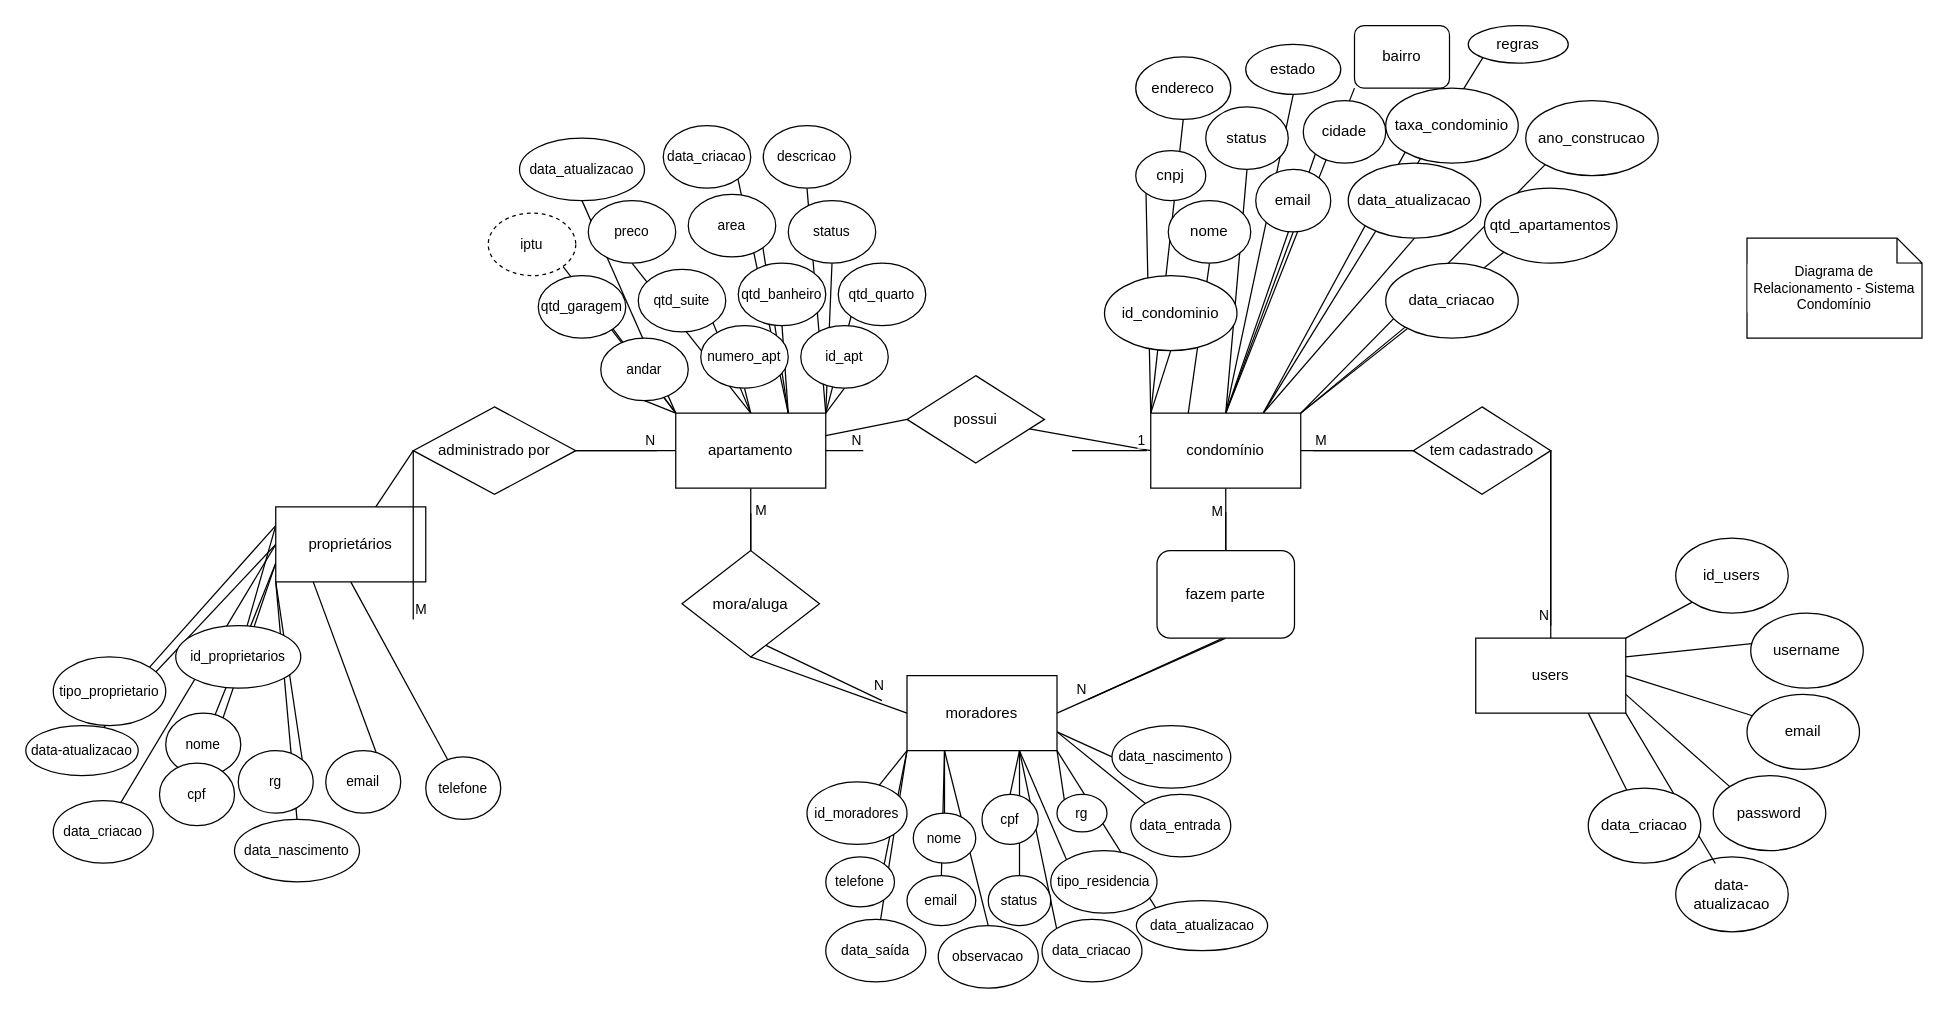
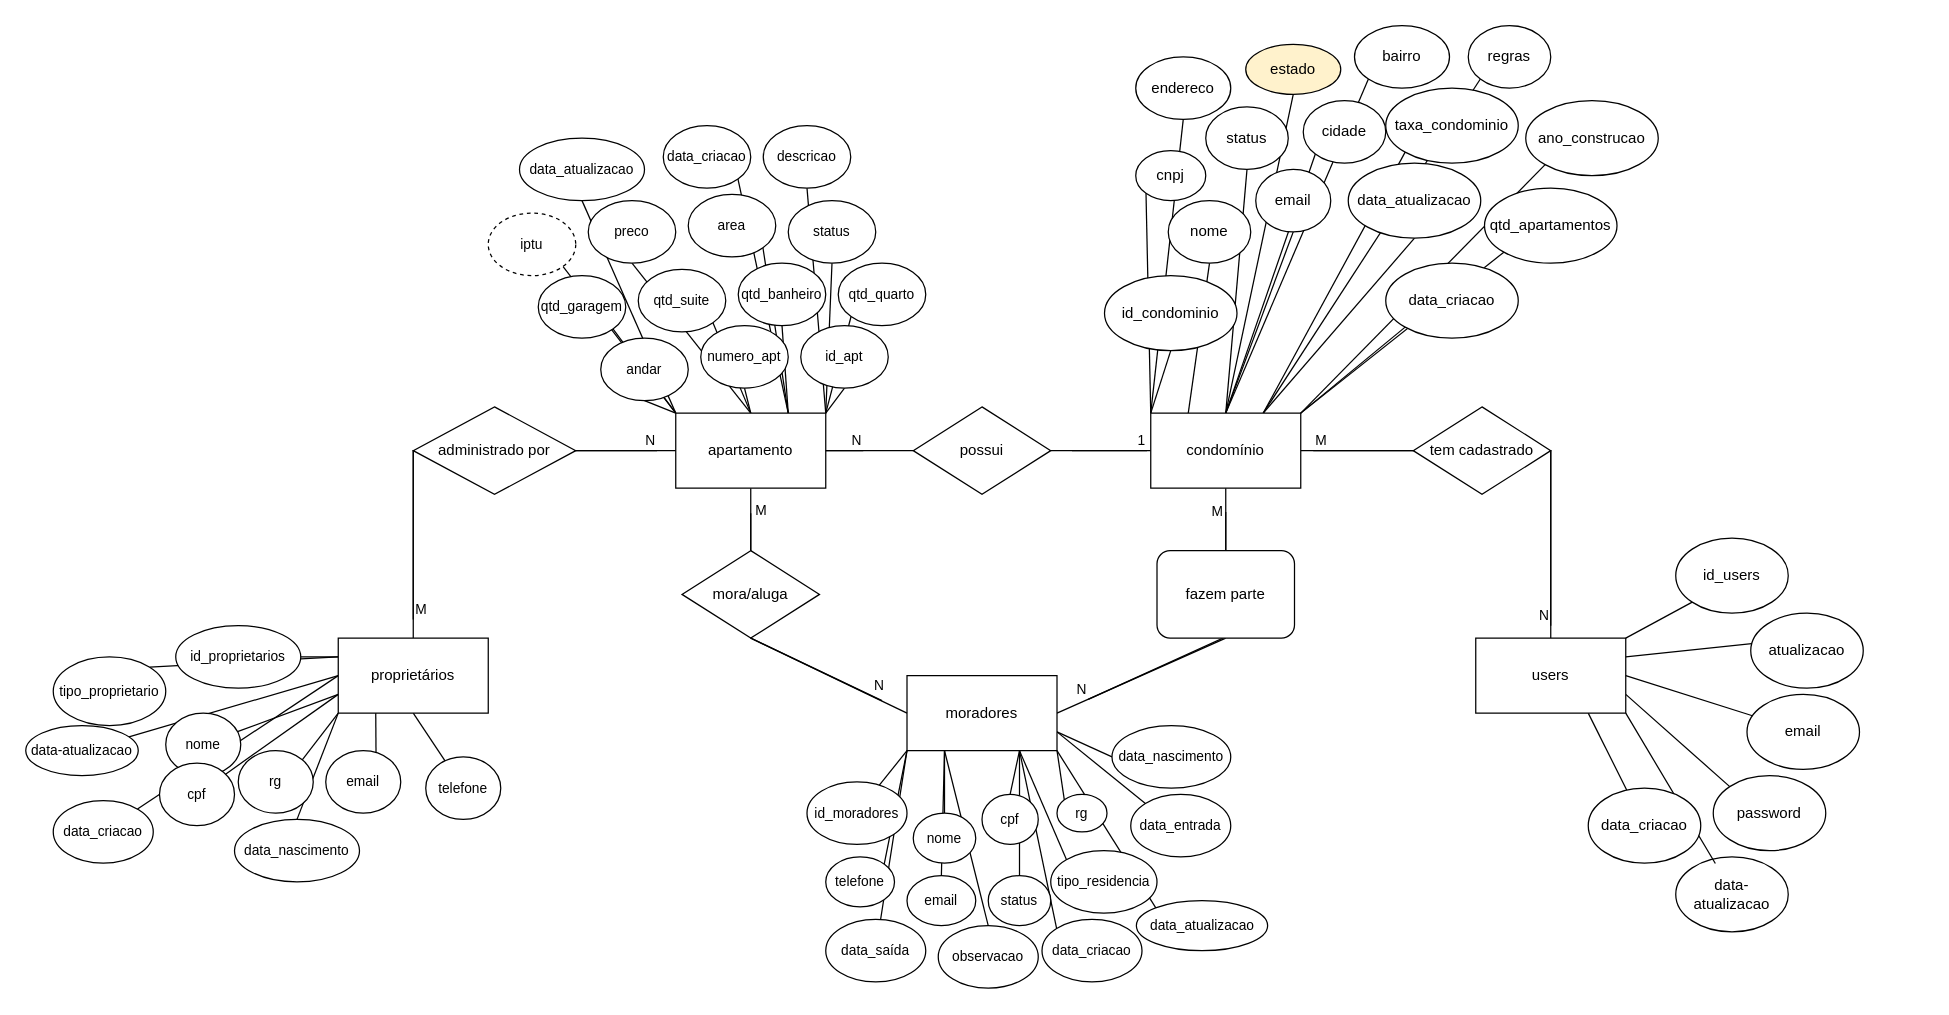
- <mxCell id="83" value="regras" style="ellipse;whiteSpace=wrap;html=1;" vertex="1" parent="1"><mxGeometry x="1174" y="20" width="80" height="30" as="geometry" /></mxCell>
+ <mxCell id="83" value="regras" style="ellipse;whiteSpace=wrap;html=1;" vertex="1" parent="1"><mxGeometry x="1174" y="20" width="66" height="50" as="geometry" /></mxCell>
- <mxCell id="61" value="bairro" style="whiteSpace=wrap;html=1;rounded=1;" vertex="1" parent="1"><mxGeometry x="1083" y="20" width="76" height="50" as="geometry" /></mxCell>
+ <mxCell id="61" value="bairro" style="ellipse;whiteSpace=wrap;html=1;" vertex="1" parent="1"><mxGeometry x="1083" y="20" width="76" height="50" as="geometry" /></mxCell>
- <mxCell id="60" value="estado" style="ellipse;whiteSpace=wrap;html=1;" vertex="1" parent="1"><mxGeometry x="996" y="35" width="76" height="40" as="geometry" /></mxCell>
+ <mxCell id="60" value="estado" style="ellipse;whiteSpace=wrap;html=1;fillColor=#fff2cc;" vertex="1" parent="1"><mxGeometry x="996" y="35" width="76" height="40" as="geometry" /></mxCell>
- <mxCell id="136" value="Diagrama de Relacionamento - Sistema Condomínio" style="shape=note;size=20;whiteSpace=wrap;html=1;fontFamily=Helvetica;fontSize=11;fontColor=default;labelBackgroundColor=default;" vertex="1" parent="1"><mxGeometry x="1397" y="190" width="140" height="80" as="geometry" /></mxCell>
- <mxCell id="4" value="possui" style="rhombus;whiteSpace=wrap;html=1;" vertex="1" parent="1"><mxGeometry x="725" y="300" width="110" height="70" as="geometry" /></mxCell>
+ <mxCell id="4" value="possui" style="rhombus;whiteSpace=wrap;html=1;" vertex="1" parent="1"><mxGeometry x="730" y="325" width="110" height="70" as="geometry" /></mxCell>
- <mxCell id="32" value="proprietários" style="rounded=0;whiteSpace=wrap;html=1;" vertex="1" parent="1"><mxGeometry x="220" y="405" width="120" height="60" as="geometry" /></mxCell>
+ <mxCell id="32" value="proprietários" style="rounded=0;whiteSpace=wrap;html=1;" vertex="1" parent="1"><mxGeometry x="270" y="510" width="120" height="60" as="geometry" /></mxCell>
- <mxCell id="148" value="mora/aluga" style="rhombus;whiteSpace=wrap;html=1;" vertex="1" parent="1"><mxGeometry x="545" y="440" width="110" height="85" as="geometry" /></mxCell>
+ <mxCell id="148" value="mora/aluga" style="rhombus;whiteSpace=wrap;html=1;" vertex="1" parent="1"><mxGeometry x="545" y="440" width="110" height="70" as="geometry" /></mxCell>
- <mxCell id="56" value="username" style="ellipse;whiteSpace=wrap;html=1;" vertex="1" parent="1"><mxGeometry x="1400" y="490" width="90" height="60" as="geometry" /></mxCell>
+ <mxCell id="56" value="atualizacao" style="ellipse;whiteSpace=wrap;html=1;" vertex="1" parent="1"><mxGeometry x="1400" y="490" width="90" height="60" as="geometry" /></mxCell>
